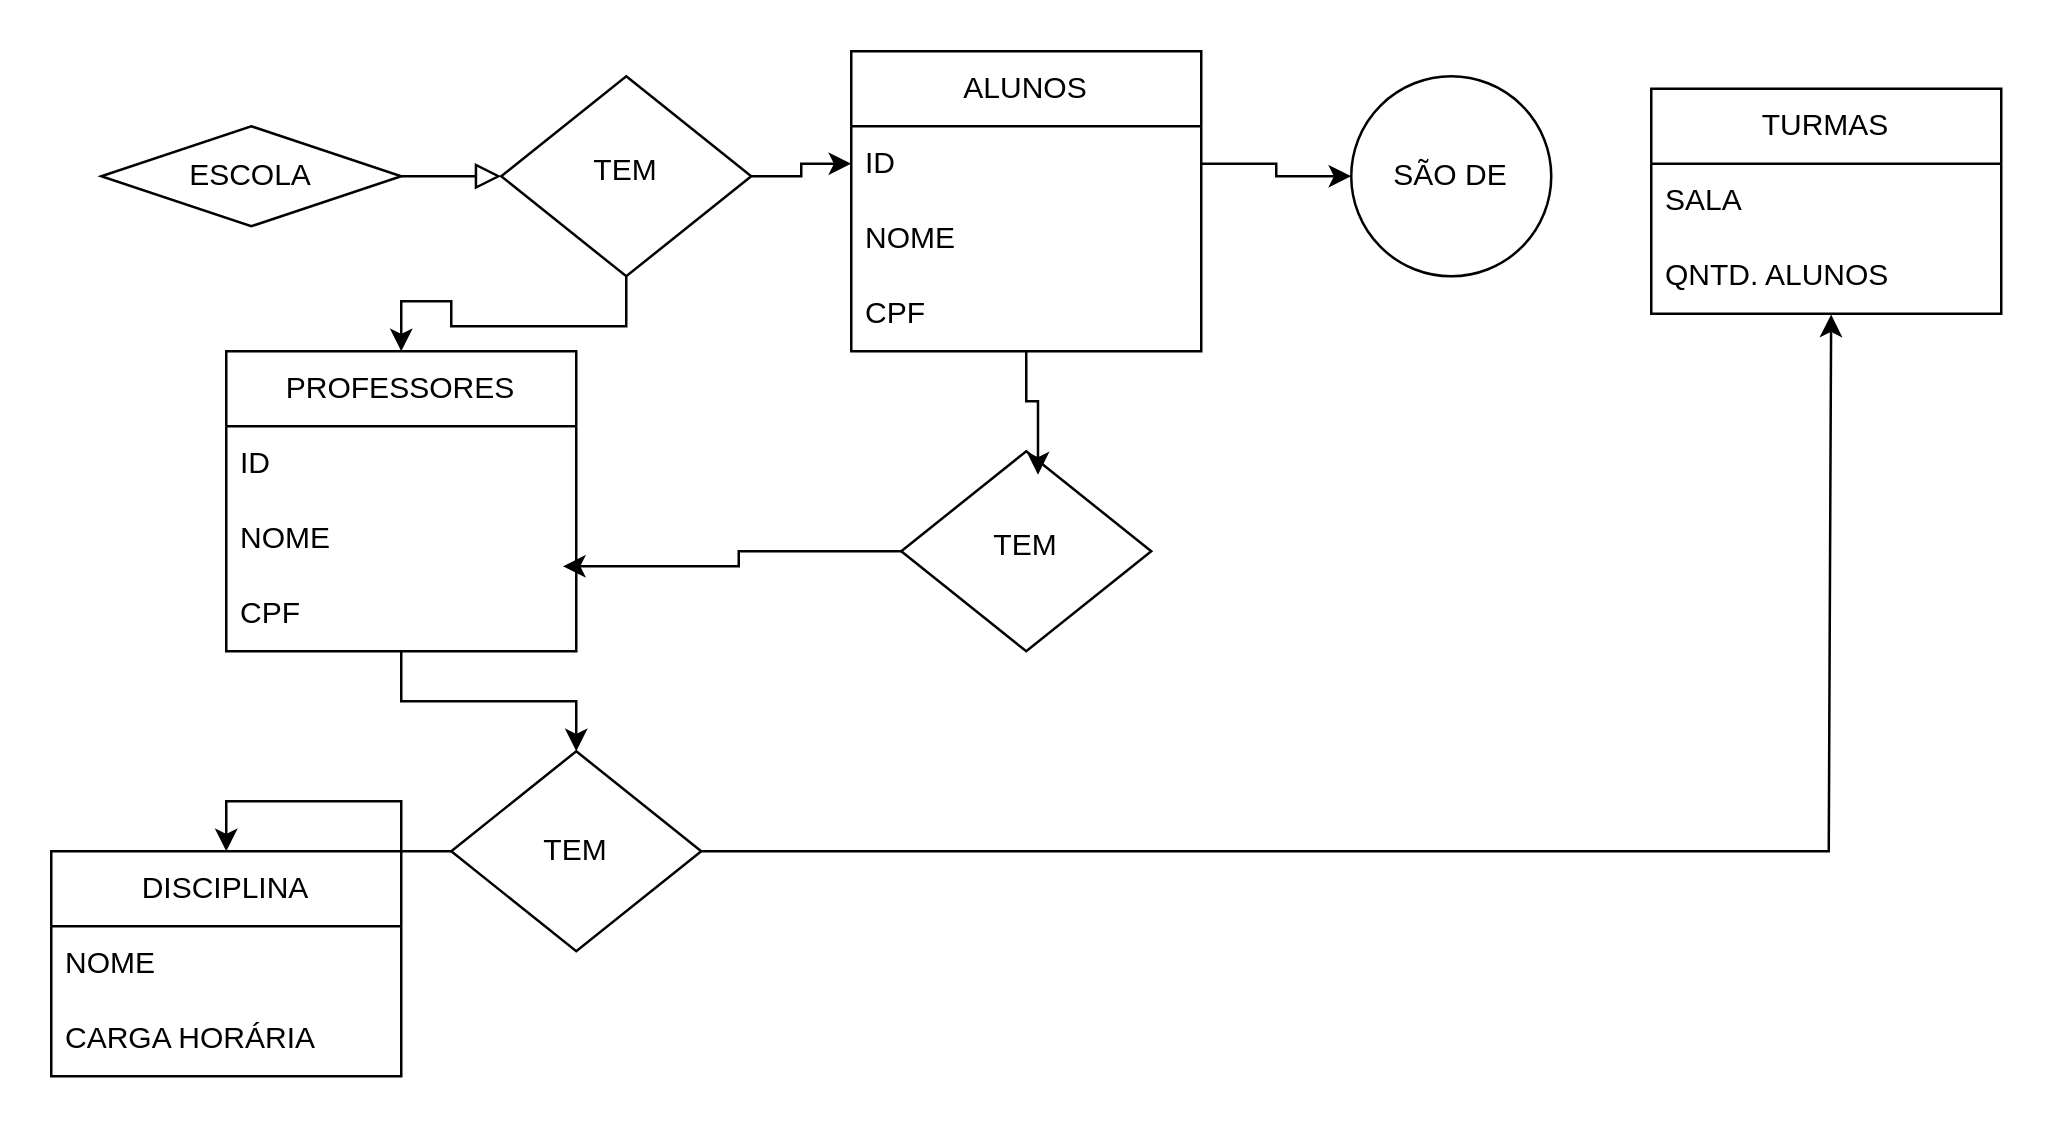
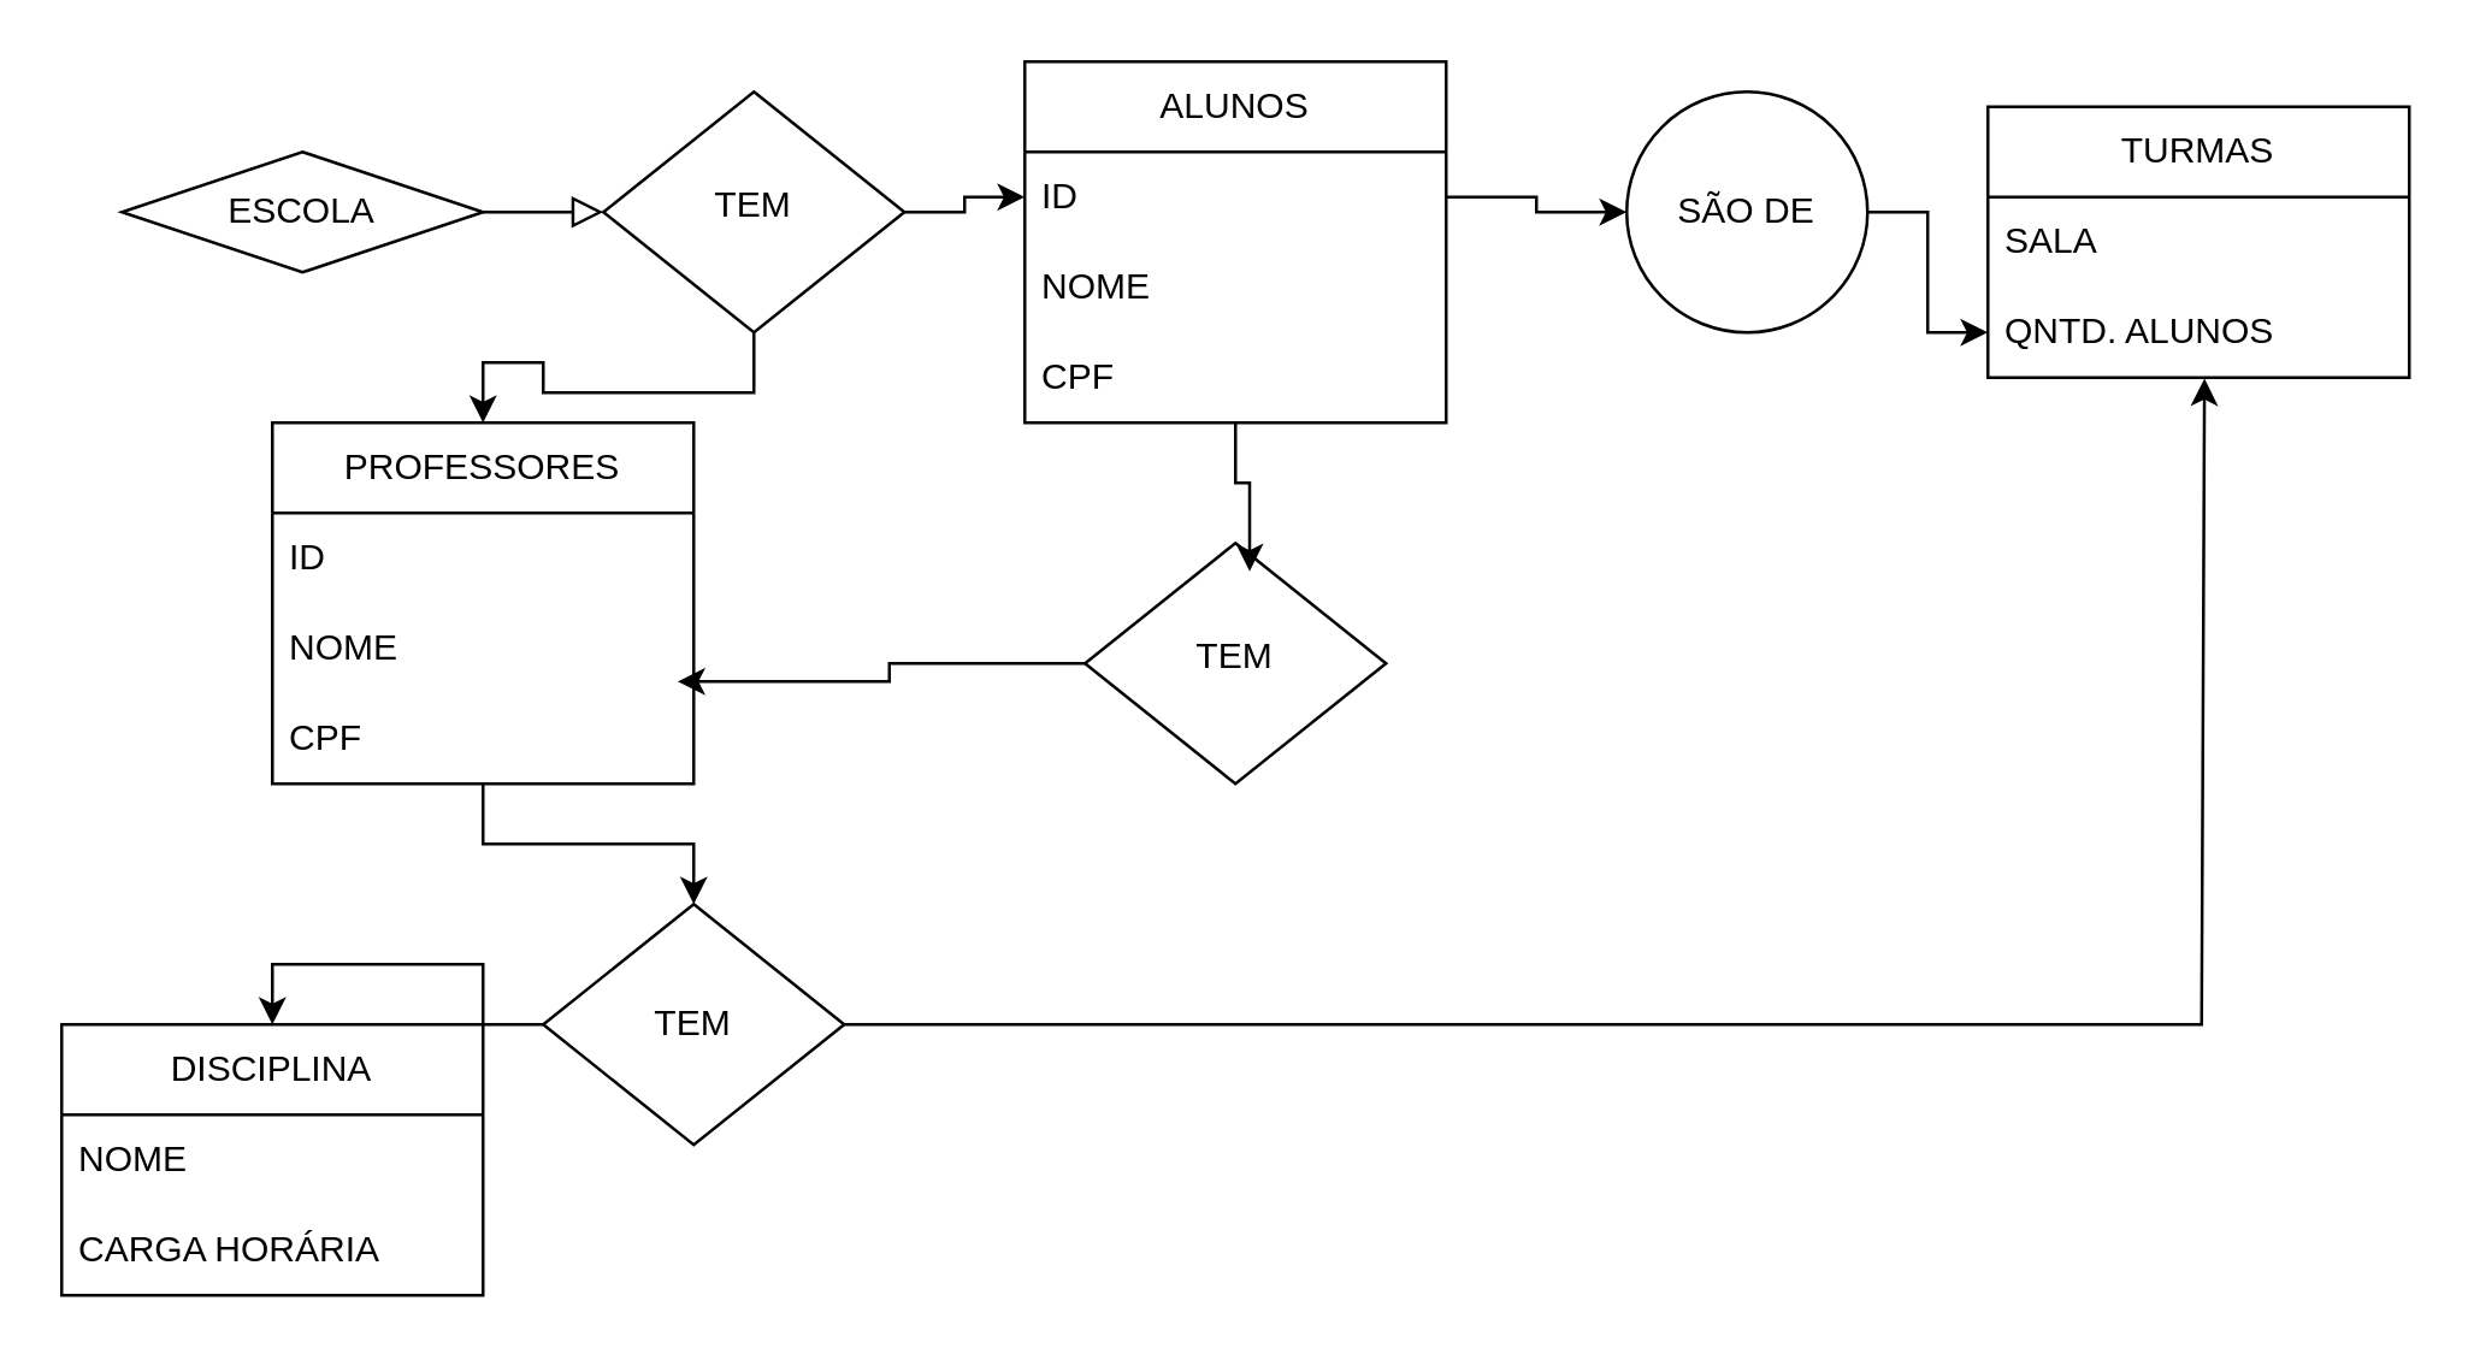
+ <mxCell id="11" value="" style="edgeStyle=orthogonalEdgeStyle;rounded=0;orthogonalLoop=1;jettySize=auto;html=1;" edge="1" parent="1" source="12" target="27"><mxGeometry relative="1" as="geometry" /></mxCell>
